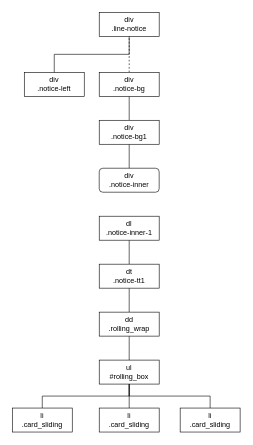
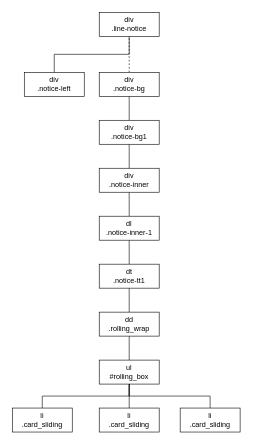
- <mxCell id="11" value="div&lt;br&gt;.notice-inner&lt;br&gt;" style="whiteSpace=wrap;html=1;rounded=1;" vertex="1" parent="1"><mxGeometry x="165" y="280" width="100" height="40" as="geometry" /></mxCell>
+ <mxCell id="11" value="div&lt;br&gt;.notice-inner&lt;br&gt;" style="rounded=0;whiteSpace=wrap;html=1;" vertex="1" parent="1"><mxGeometry x="165" y="280" width="100" height="40" as="geometry" /></mxCell>
+ <mxCell id="10" style="edgeStyle=orthogonalEdgeStyle;rounded=0;html=1;exitX=0.5;exitY=1;exitDx=0;exitDy=0;endArrow=none;endFill=0;" edge="1" parent="1" source="11" target="13"><mxGeometry relative="1" as="geometry" /></mxCell>
